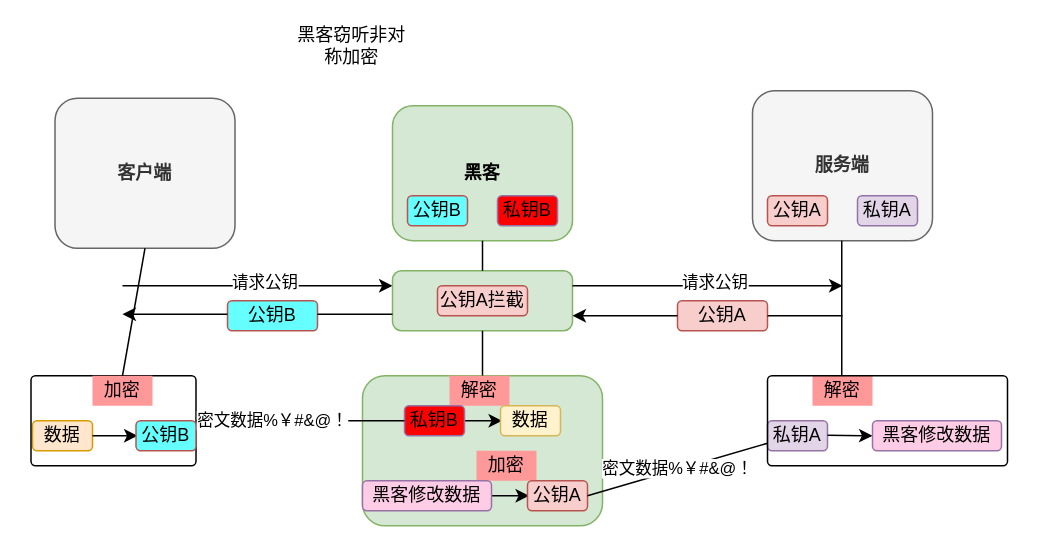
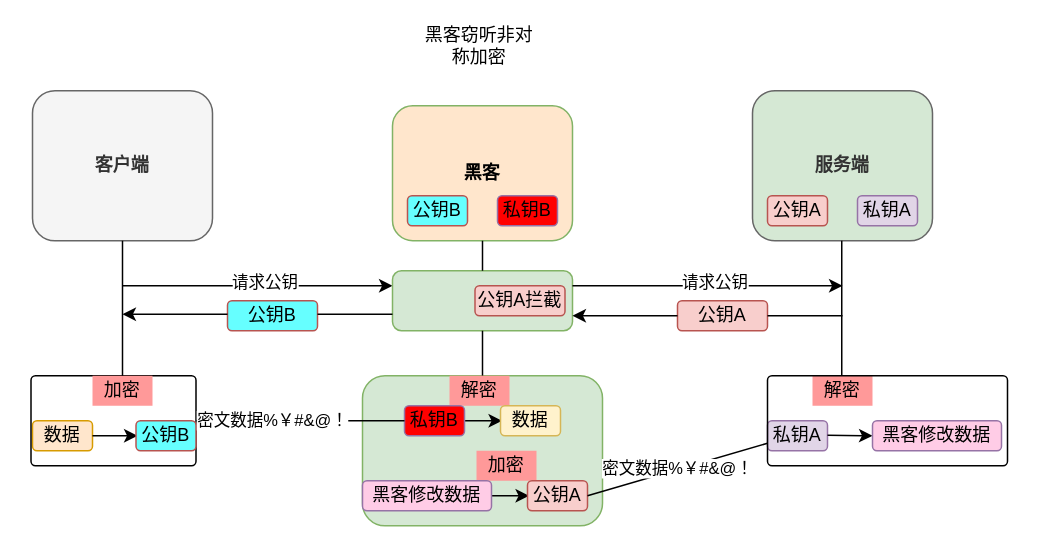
- <mxCell id="9" value="黑客窃听非对称加密" style="text;html=1;strokeColor=none;fillColor=none;align=center;verticalAlign=middle;whiteSpace=wrap;rounded=0;" vertex="1" parent="1"><mxGeometry x="194" y="20" width="80" height="20" as="geometry" /></mxCell>
+ <mxCell id="9" value="黑客窃听非对称加密" style="text;html=1;strokeColor=none;fillColor=none;align=center;verticalAlign=middle;whiteSpace=wrap;rounded=0;" vertex="1" parent="1"><mxGeometry x="279" y="20" width="80" height="20" as="geometry" /></mxCell>
- <mxCell id="3" value="&lt;div&gt;&lt;span&gt;&lt;b&gt;服务端&lt;/b&gt;&lt;/span&gt;&lt;/div&gt;" style="rounded=1;whiteSpace=wrap;html=1;align=center;fillColor=#f5f5f5;strokeColor=#666666;fontColor=#333333;" vertex="1" parent="1"><mxGeometry x="501" y="60" width="120" height="100" as="geometry" /></mxCell>
+ <mxCell id="3" value="&lt;div&gt;&lt;span&gt;&lt;b&gt;服务端&lt;/b&gt;&lt;/span&gt;&lt;/div&gt;" style="rounded=1;whiteSpace=wrap;html=1;align=center;fillColor=#d5e8d4;strokeColor=#666666;fontColor=#333333;" vertex="1" parent="1"><mxGeometry x="501" y="60" width="120" height="100" as="geometry" /></mxCell>
- <mxCell id="2" value="&lt;div&gt;&lt;span&gt;&lt;b&gt;客户端&lt;/b&gt;&lt;/span&gt;&lt;/div&gt;" style="rounded=1;whiteSpace=wrap;html=1;align=center;fillColor=#f5f5f5;strokeColor=#666666;fontColor=#333333;" vertex="1" parent="1"><mxGeometry x="36" y="65" width="120" height="100" as="geometry" /></mxCell>
+ <mxCell id="2" value="&lt;div&gt;&lt;span&gt;&lt;b&gt;客户端&lt;/b&gt;&lt;/span&gt;&lt;/div&gt;" style="rounded=1;whiteSpace=wrap;html=1;align=center;fillColor=#f5f5f5;strokeColor=#666666;fontColor=#333333;" vertex="1" parent="1"><mxGeometry x="21" y="60" width="120" height="100" as="geometry" /></mxCell>
- <mxCell id="20" value="&lt;div&gt;&lt;span&gt;&lt;b&gt;黑客&lt;/b&gt;&lt;/span&gt;&lt;/div&gt;" style="rounded=1;whiteSpace=wrap;html=1;align=center;fillColor=#d5e8d4;strokeColor=#82b366;" vertex="1" parent="1"><mxGeometry x="261" y="70" width="120" height="90" as="geometry" /></mxCell>
+ <mxCell id="20" value="&lt;div&gt;&lt;span&gt;&lt;b&gt;黑客&lt;/b&gt;&lt;/span&gt;&lt;/div&gt;" style="rounded=1;whiteSpace=wrap;html=1;align=center;fillColor=#ffe6cc;strokeColor=#82b366;" vertex="1" parent="1"><mxGeometry x="261" y="70" width="120" height="90" as="geometry" /></mxCell>
- <mxCell id="25" value="公钥A拦截" style="rounded=1;whiteSpace=wrap;html=1;fillColor=#f8cecc;strokeColor=#b85450;" vertex="1" parent="1"><mxGeometry x="291" y="190" width="60" height="20" as="geometry" /></mxCell>
+ <mxCell id="25" value="公钥A拦截" style="rounded=1;whiteSpace=wrap;html=1;fillColor=#f8cecc;strokeColor=#b85450;" vertex="1" parent="1"><mxGeometry x="316" y="190" width="60" height="20" as="geometry" /></mxCell>
